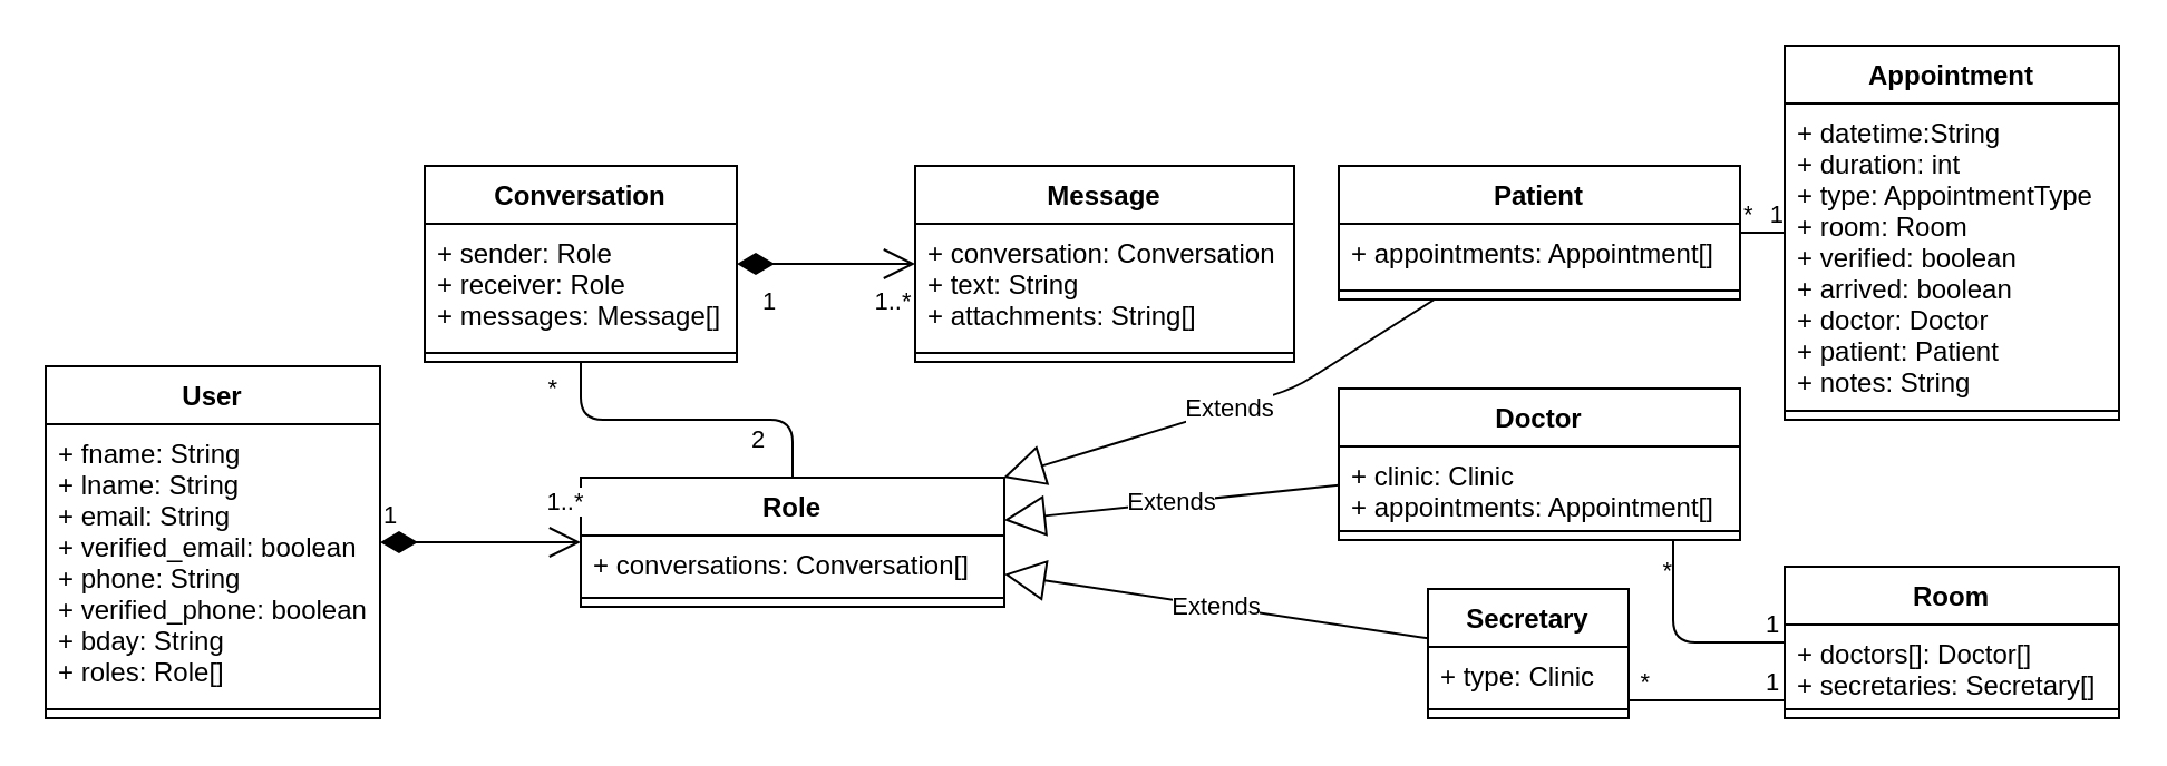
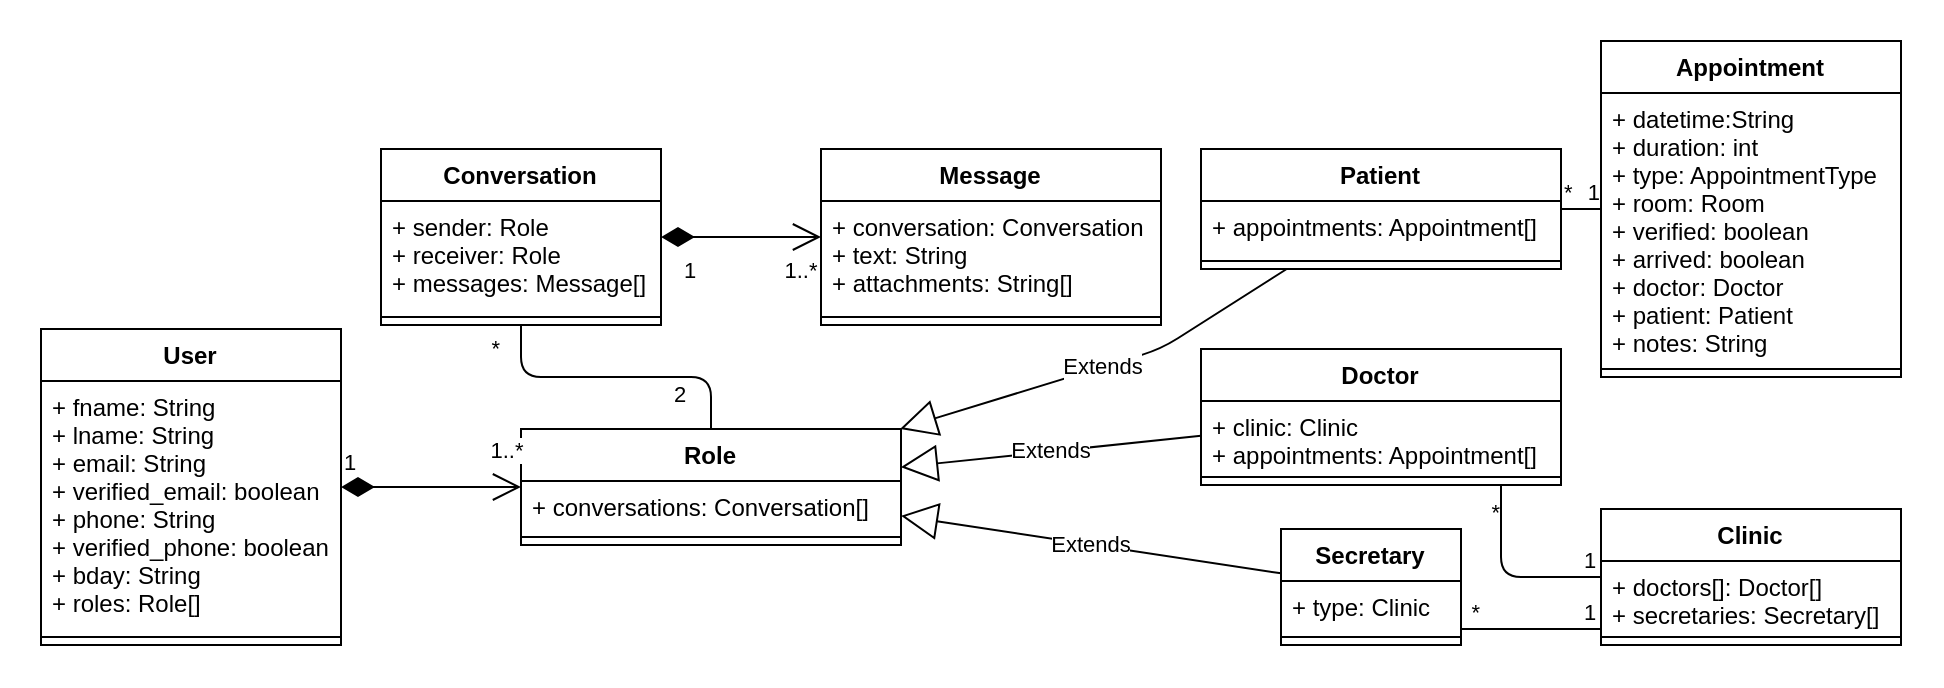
- <mxCell id="26" value="Room" style="swimlane;fontStyle=1;align=center;verticalAlign=top;childLayout=stackLayout;horizontal=1;startSize=26;horizontalStack=0;resizeParent=1;resizeParentMax=0;resizeLast=0;collapsible=1;marginBottom=0;" vertex="1" parent="1"><mxGeometry x="800" y="254" width="150" height="68" as="geometry" /></mxCell>
+ <mxCell id="26" value="Clinic" style="swimlane;fontStyle=1;align=center;verticalAlign=top;childLayout=stackLayout;horizontal=1;startSize=26;horizontalStack=0;resizeParent=1;resizeParentMax=0;resizeLast=0;collapsible=1;marginBottom=0;" vertex="1" parent="1"><mxGeometry x="800" y="254" width="150" height="68" as="geometry" /></mxCell>
